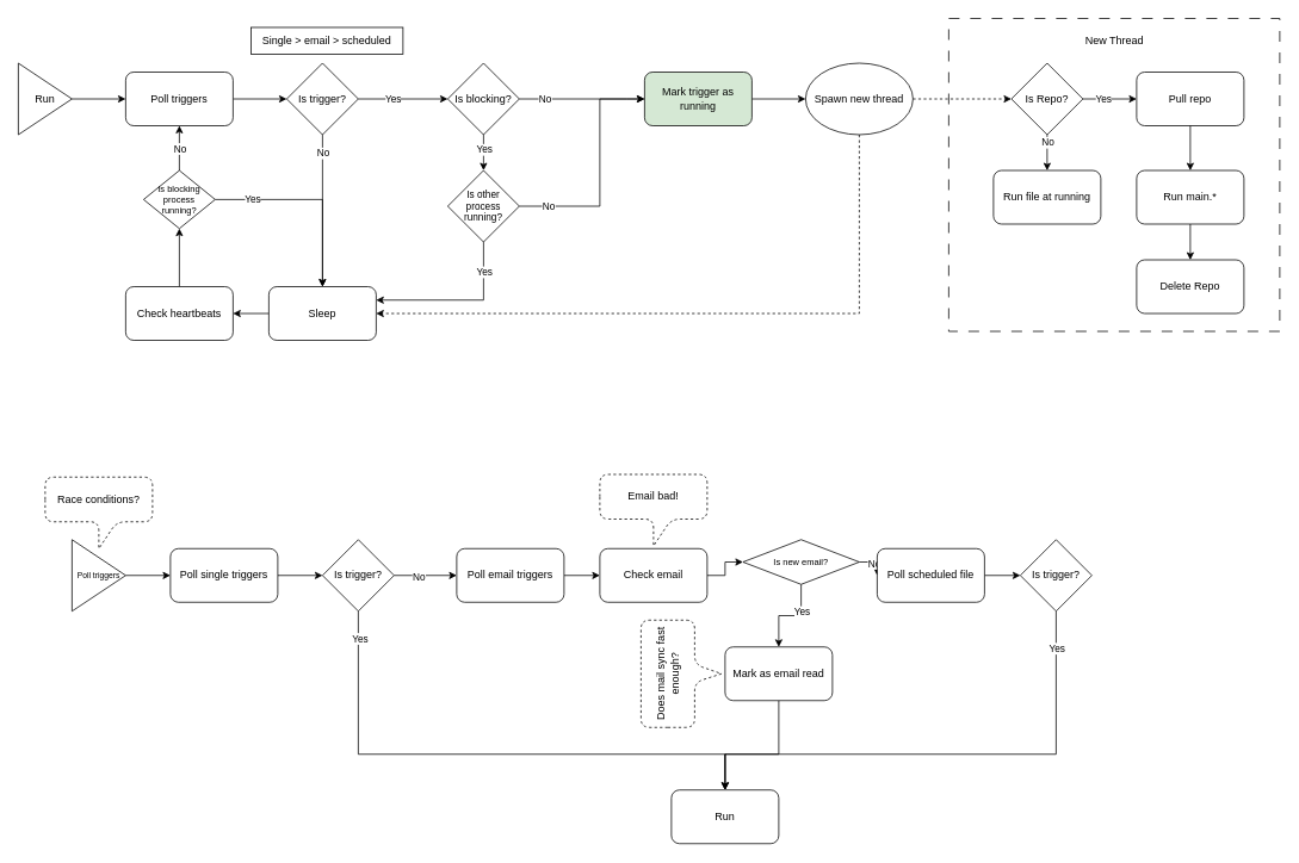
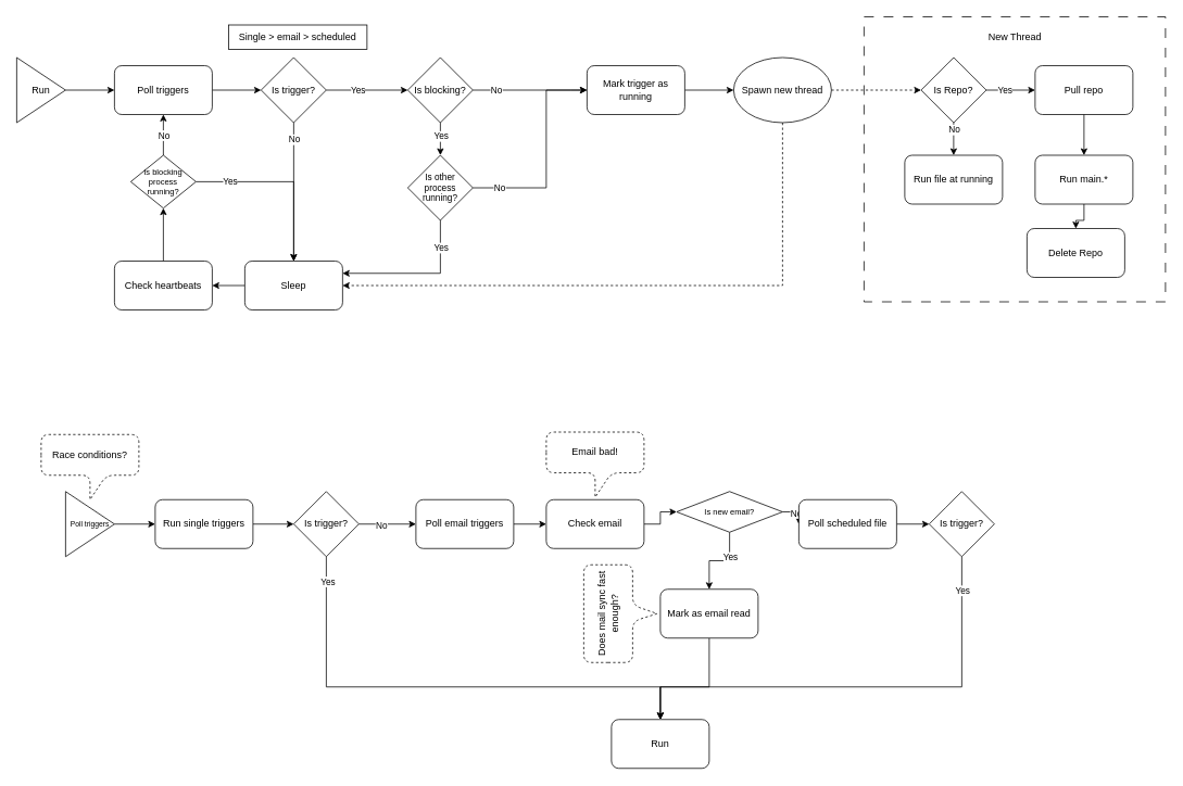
- <mxCell id="76" value="Mark trigger as running" style="rounded=1;whiteSpace=wrap;html=1;fillColor=#d5e8d4;" parent="1" vertex="1"><mxGeometry x="720" y="80" width="120" height="60" as="geometry" /></mxCell>
+ <mxCell id="76" value="Mark trigger as running" style="rounded=1;whiteSpace=wrap;html=1;" parent="1" vertex="1"><mxGeometry x="720" y="80" width="120" height="60" as="geometry" /></mxCell>
- <mxCell id="46" value="Delete Repo" style="rounded=1;whiteSpace=wrap;html=1;" parent="1" vertex="1"><mxGeometry x="1270" y="290" width="120" height="60" as="geometry" /></mxCell>
+ <mxCell id="46" value="Delete Repo" style="rounded=1;whiteSpace=wrap;html=1;" parent="1" vertex="1"><mxGeometry x="1260" y="280" width="120" height="60" as="geometry" /></mxCell>
- <mxCell id="50" value="Poll single triggers" style="rounded=1;whiteSpace=wrap;html=1;" parent="1" vertex="1"><mxGeometry x="190" y="613" width="120" height="60" as="geometry" /></mxCell>
+ <mxCell id="50" value="Run single triggers" style="rounded=1;whiteSpace=wrap;html=1;" parent="1" vertex="1"><mxGeometry x="190" y="613" width="120" height="60" as="geometry" /></mxCell>
